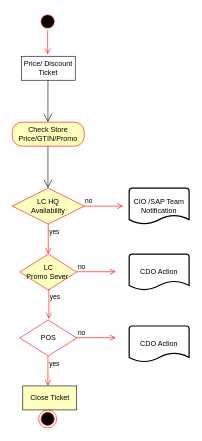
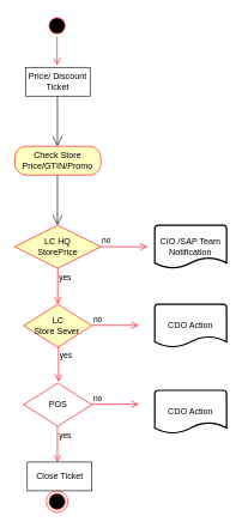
- <mxCell id="6" value="LC HQ&lt;br style=&quot;border-color: var(--border-color);&quot;&gt;Availability" style="rhombus;whiteSpace=wrap;html=1;fontColor=#000000;fillColor=#ffffc0;strokeColor=#ff0000;" vertex="1" parent="1"><mxGeometry x="20" y="313" width="120" height="60" as="geometry" /></mxCell>
+ <mxCell id="6" value="LC HQ&lt;br style=&quot;border-color: var(--border-color);&quot;&gt;StorePrice" style="rhombus;whiteSpace=wrap;html=1;fontColor=#000000;fillColor=#ffffc0;strokeColor=#ff0000;" vertex="1" parent="1"><mxGeometry x="20" y="313" width="120" height="60" as="geometry" /></mxCell>
- <mxCell id="10" value="LC&lt;br&gt;Promo Sever&amp;nbsp;" style="rhombus;whiteSpace=wrap;html=1;fontColor=#000000;fillColor=#ffffc0;strokeColor=#ff0000;" vertex="1" parent="1"><mxGeometry x="32.5" y="423" width="95" height="60" as="geometry" /></mxCell>
+ <mxCell id="10" value="LC&lt;br&gt;Store Sever&amp;nbsp;" style="rhombus;whiteSpace=wrap;html=1;fontColor=#000000;fillColor=#ffffc0;strokeColor=#ff0000;" vertex="1" parent="1"><mxGeometry x="32.5" y="423" width="95" height="60" as="geometry" /></mxCell>
- <mxCell id="21" value="Close Ticket" style="rounded=0;whiteSpace=wrap;html=1;fillColor=#ffffc0;" vertex="1" parent="1"><mxGeometry x="37.5" y="643" width="90" height="40" as="geometry" /></mxCell>
+ <mxCell id="21" value="Close Ticket" style="rounded=0;whiteSpace=wrap;html=1;" vertex="1" parent="1"><mxGeometry x="37.5" y="643" width="90" height="40" as="geometry" /></mxCell>
